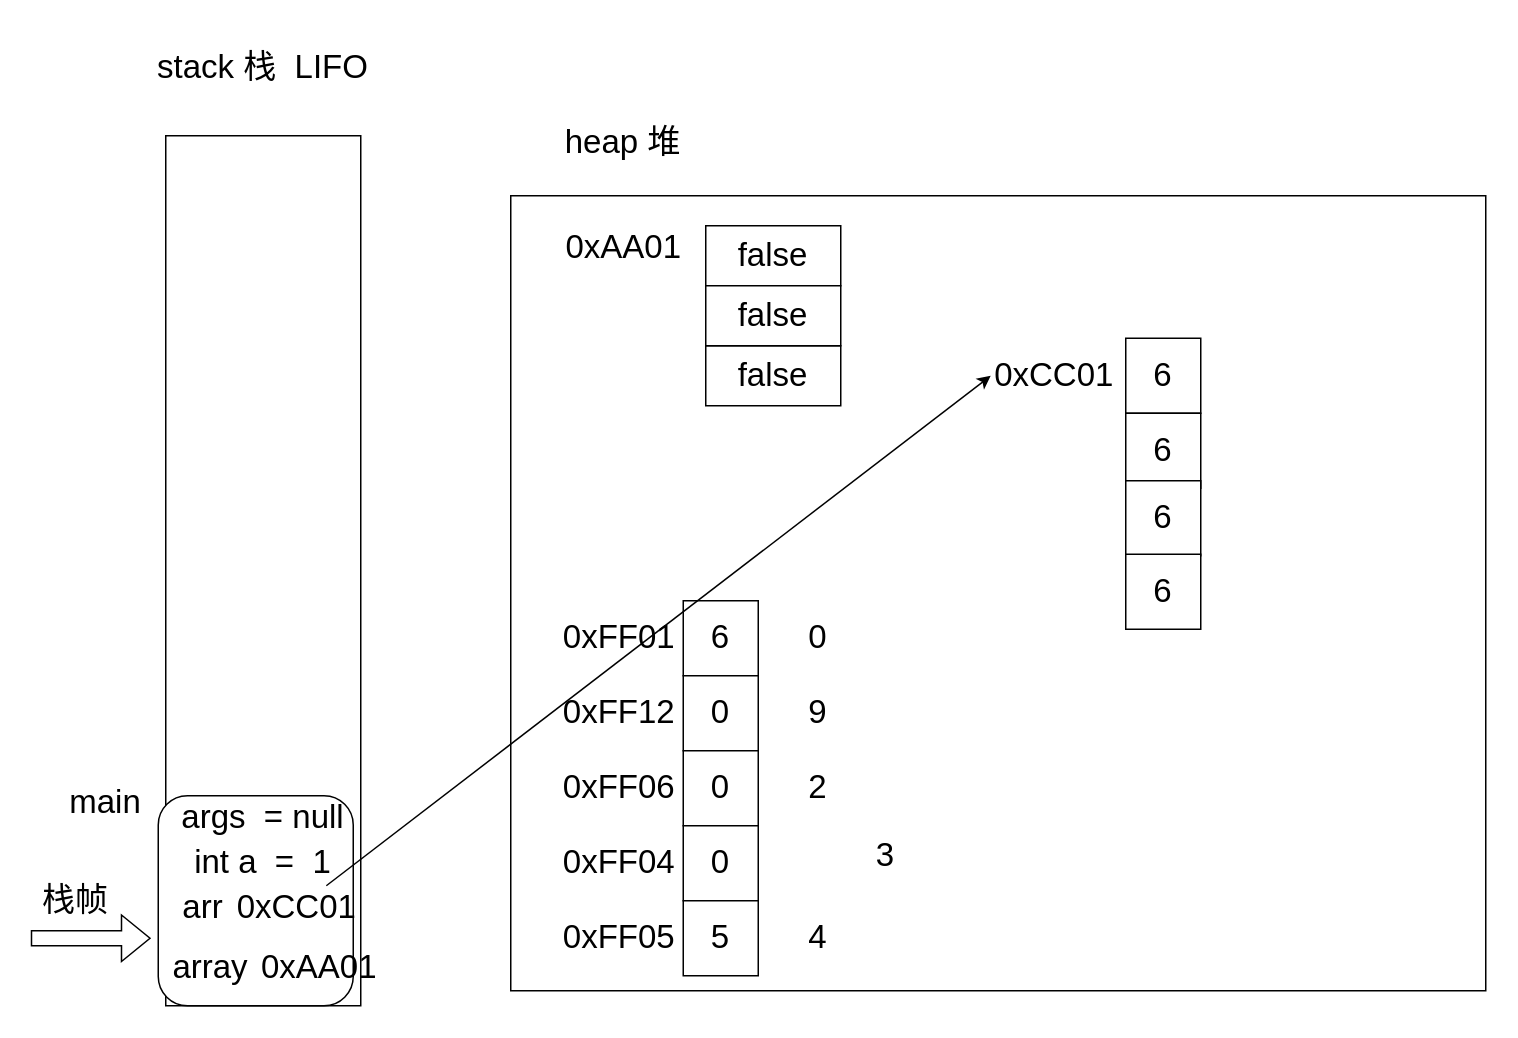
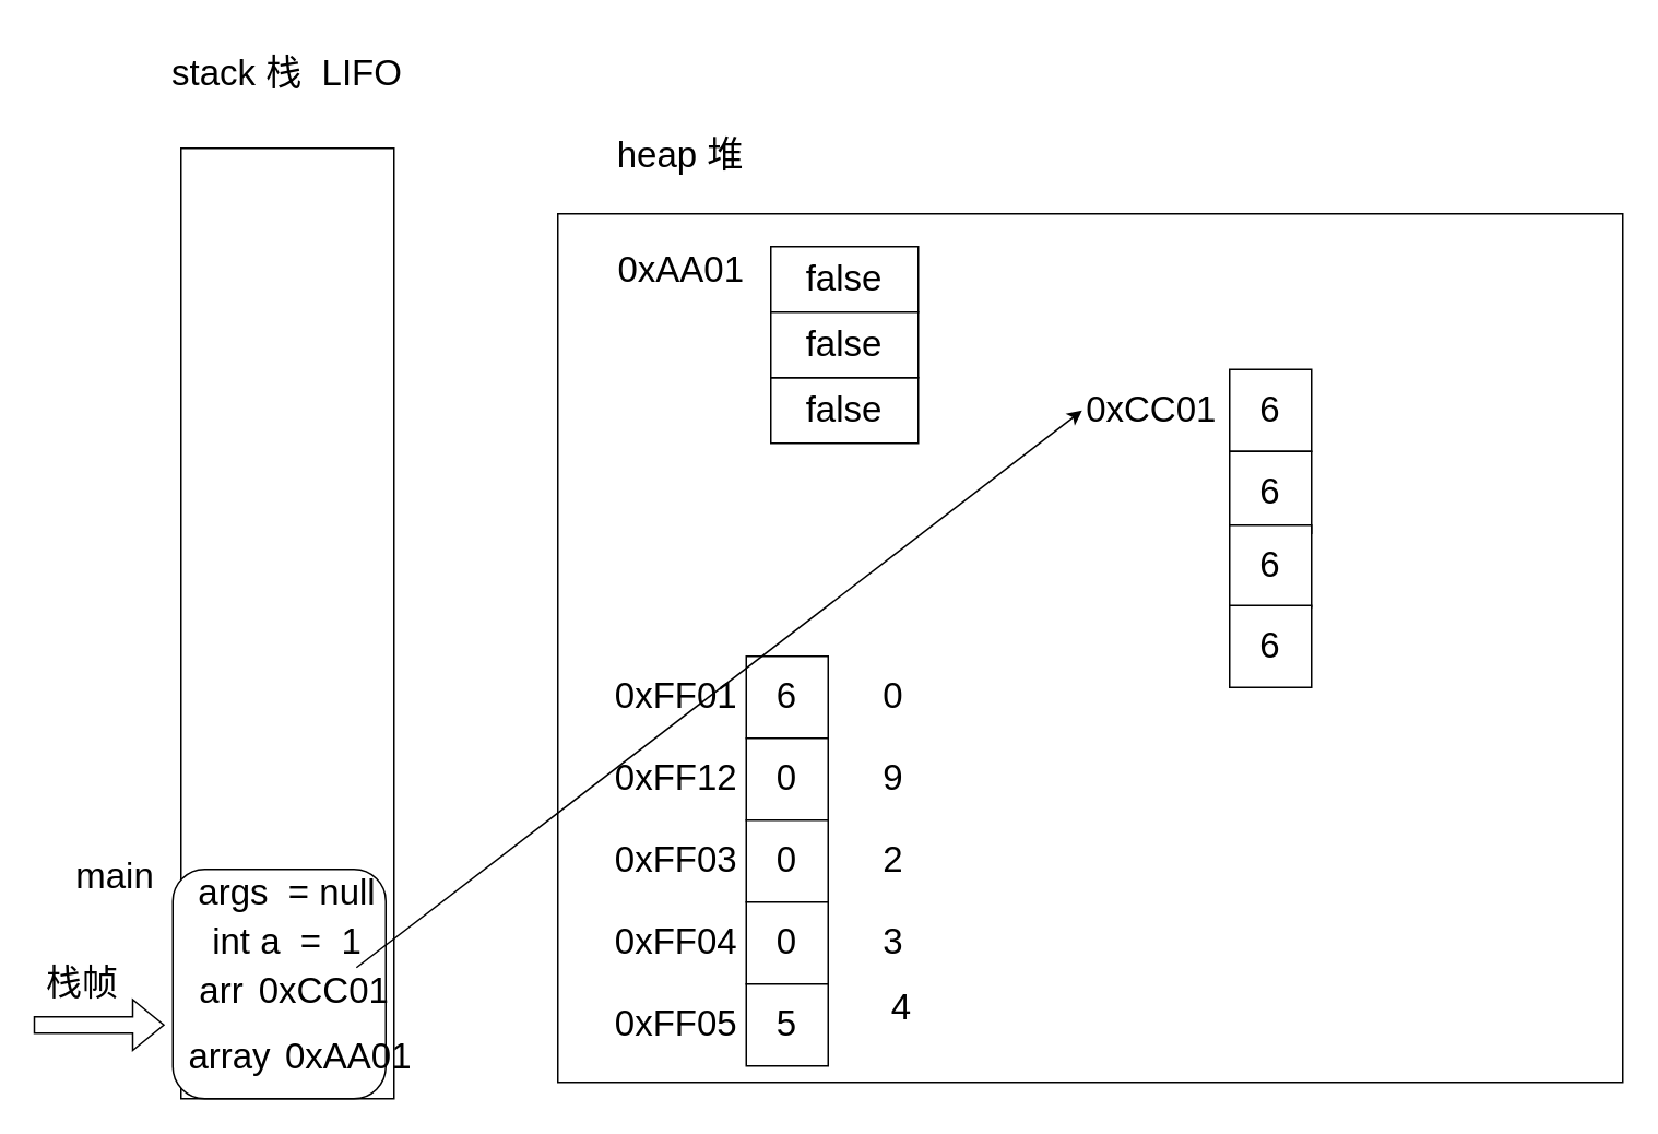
- <mxCell id="25" value="0xFF06" style="text;html=1;strokeColor=none;fillColor=none;align=center;verticalAlign=middle;whiteSpace=wrap;rounded=0;fontSize=22;" parent="1" vertex="1"><mxGeometry x="370" y="510" width="85" height="30" as="geometry" /></mxCell>
+ <mxCell id="25" value="0xFF03" style="text;html=1;strokeColor=none;fillColor=none;align=center;verticalAlign=middle;whiteSpace=wrap;rounded=0;fontSize=22;" parent="1" vertex="1"><mxGeometry x="370" y="510" width="85" height="30" as="geometry" /></mxCell>
- <mxCell id="23" value="3" style="text;html=1;strokeColor=none;fillColor=none;align=center;verticalAlign=middle;whiteSpace=wrap;rounded=0;fontSize=22;" parent="1" vertex="1"><mxGeometry x="560" y="555" width="60" height="30" as="geometry" /></mxCell>
+ <mxCell id="23" value="3" style="text;html=1;strokeColor=none;fillColor=none;align=center;verticalAlign=middle;whiteSpace=wrap;rounded=0;fontSize=22;" parent="1" vertex="1"><mxGeometry x="515" y="560" width="60" height="30" as="geometry" /></mxCell>
- <mxCell id="35" value="4" style="text;html=1;strokeColor=none;fillColor=none;align=center;verticalAlign=middle;whiteSpace=wrap;rounded=0;fontSize=22;" parent="1" vertex="1"><mxGeometry x="515" y="610" width="60" height="30" as="geometry" /></mxCell>
+ <mxCell id="35" value="4" style="text;html=1;strokeColor=none;fillColor=none;align=center;verticalAlign=middle;whiteSpace=wrap;rounded=0;fontSize=22;" parent="1" vertex="1"><mxGeometry x="520" y="600" width="60" height="30" as="geometry" /></mxCell>
